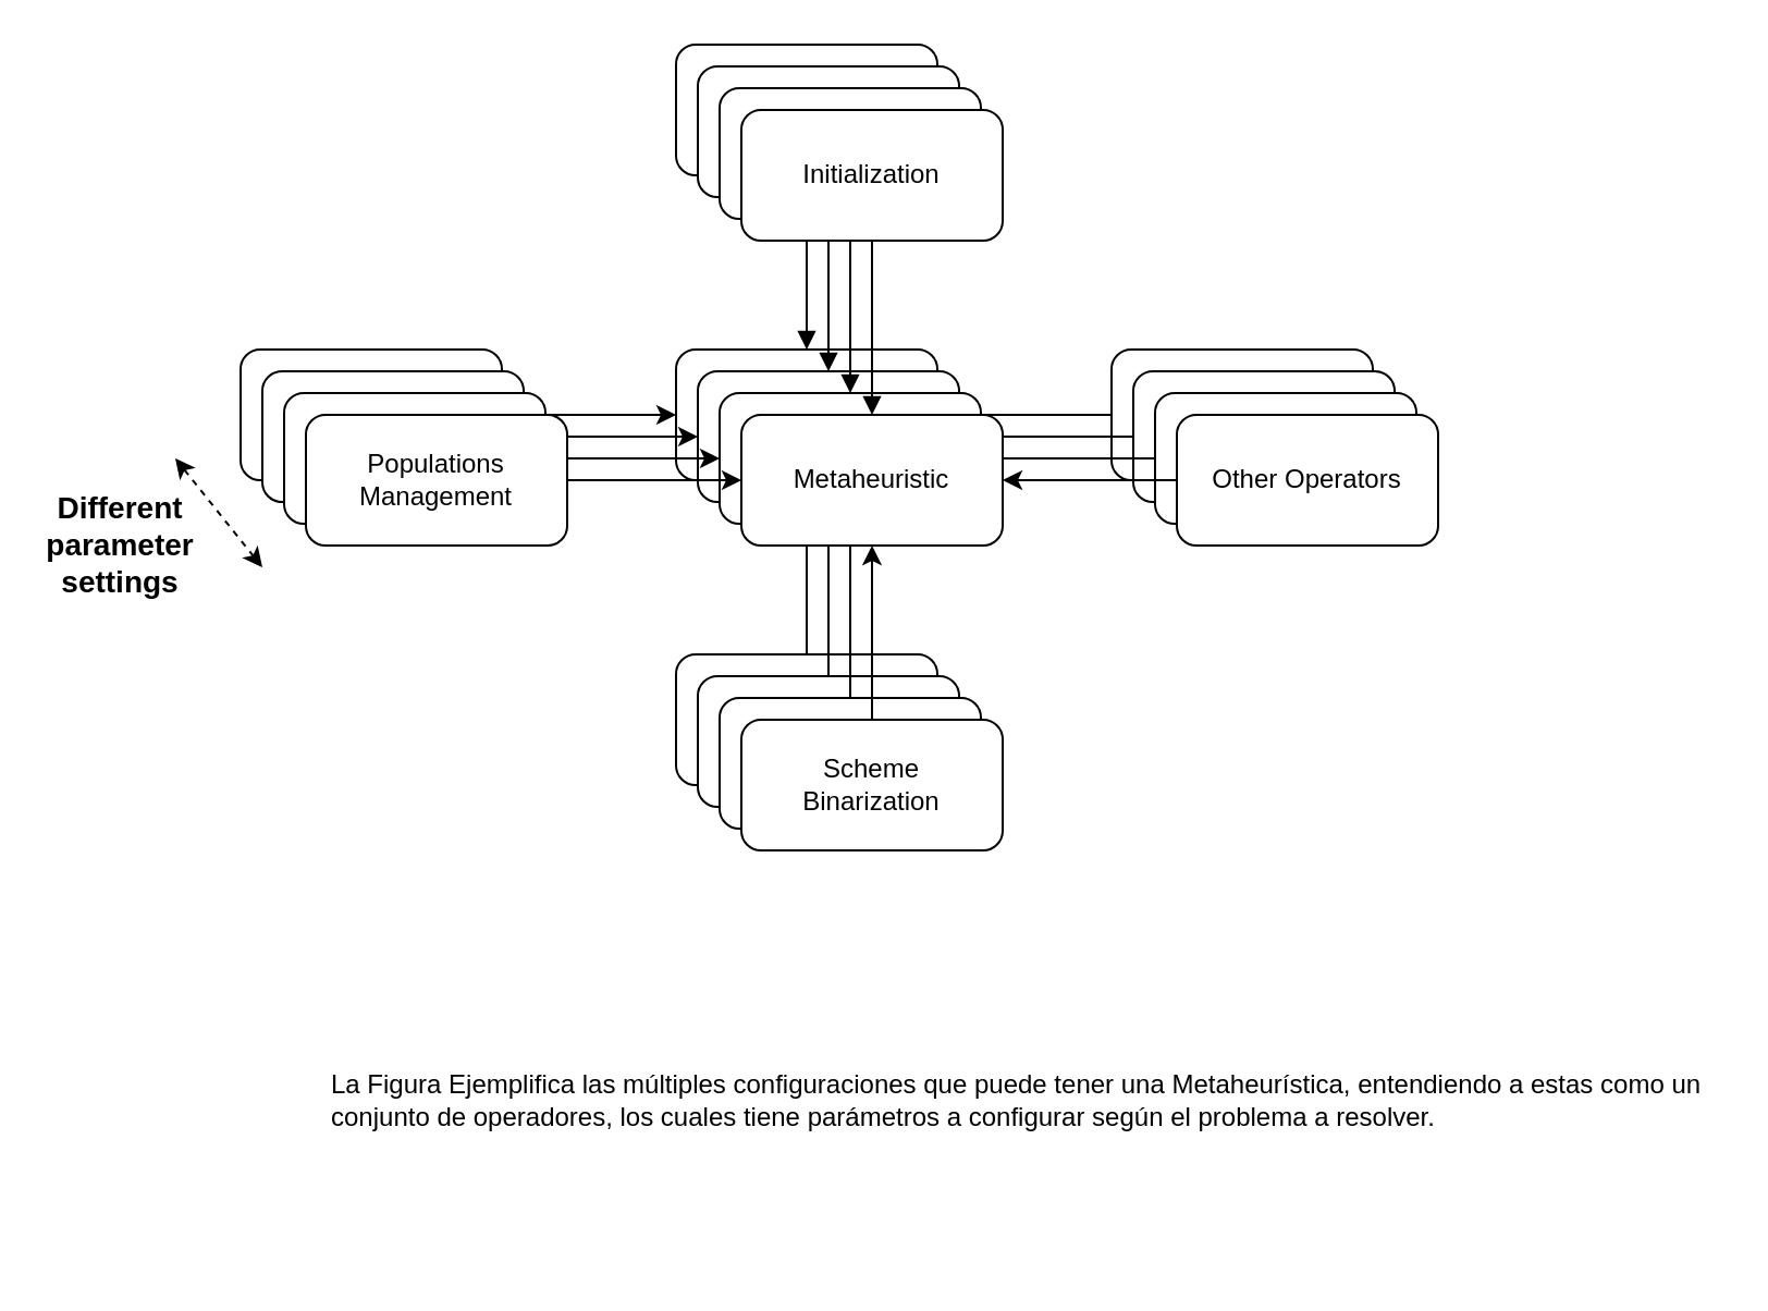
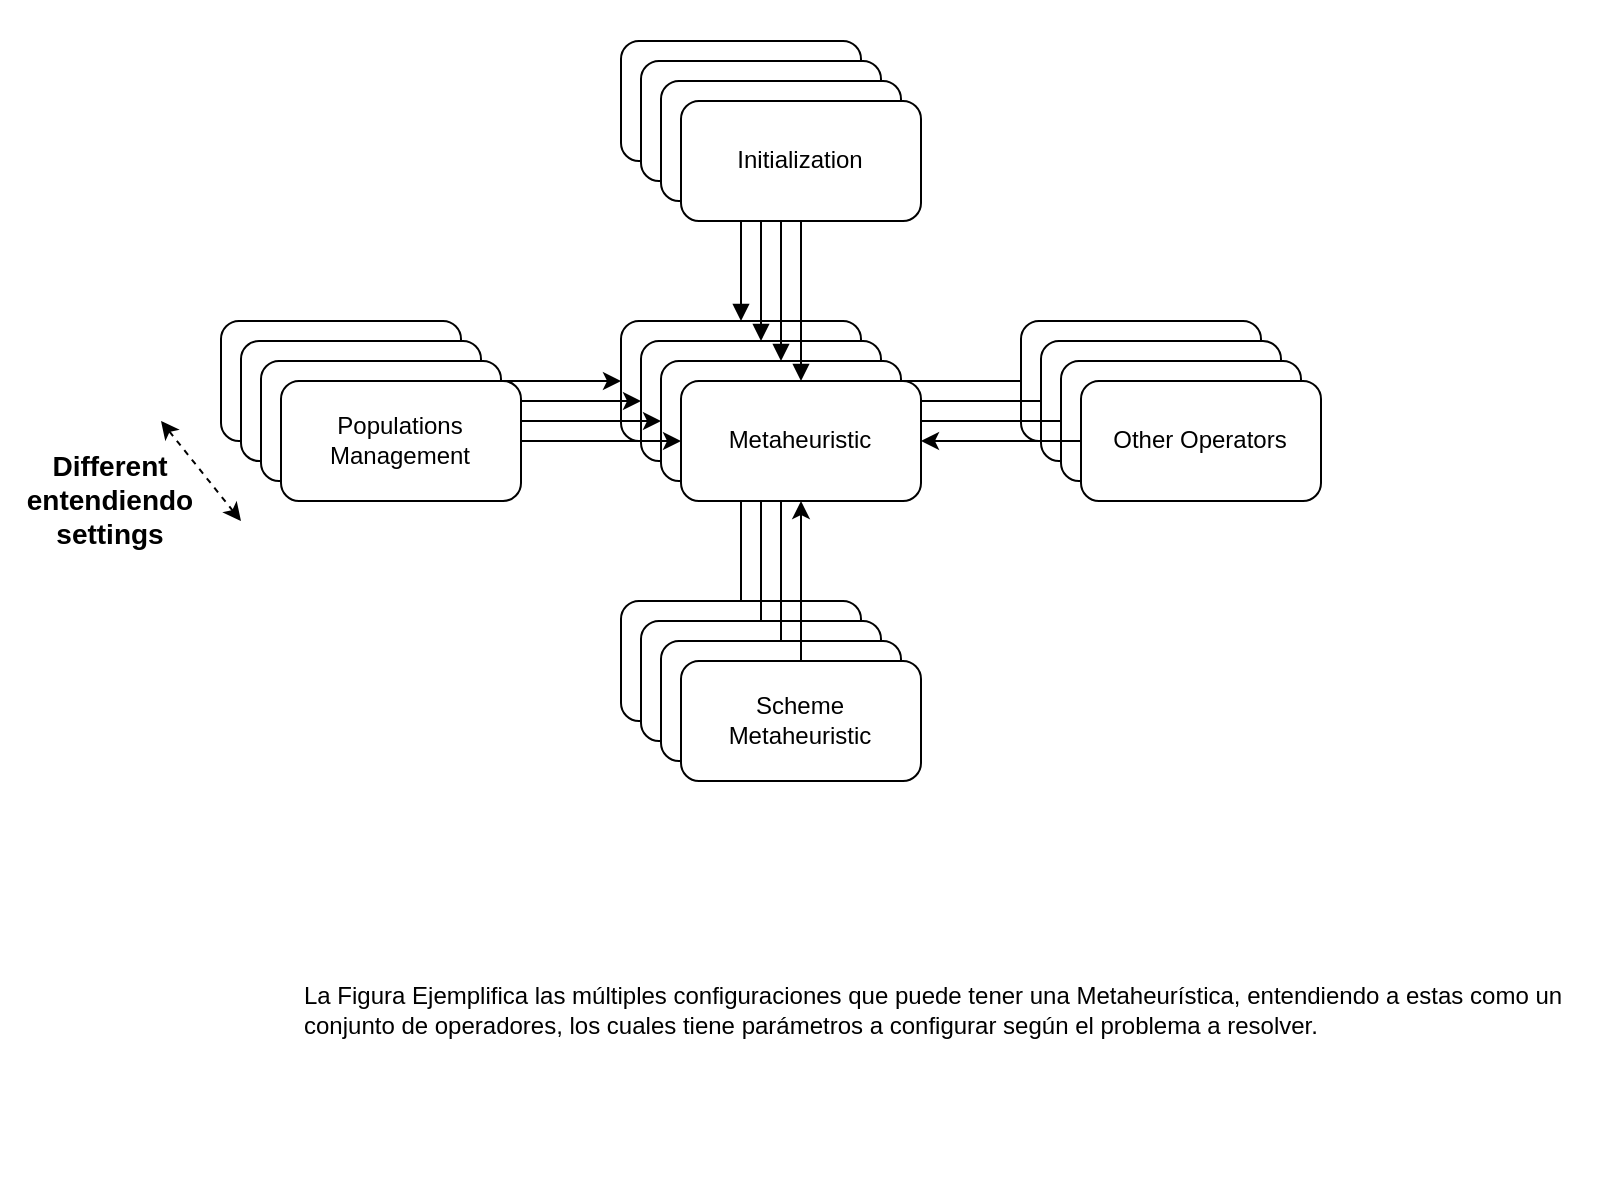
- <mxCell id="39" value="&lt;font style=&quot;font-size: 14px&quot;&gt;&lt;b&gt;Different parameter settings&lt;/b&gt;&lt;/font&gt;" style="text;html=1;strokeColor=none;fillColor=none;align=center;verticalAlign=middle;whiteSpace=wrap;rounded=0;" vertex="1" parent="1"><mxGeometry x="20" y="220" width="70" height="60" as="geometry" /></mxCell>
+ <mxCell id="39" value="&lt;font style=&quot;font-size: 14px&quot;&gt;&lt;b&gt;Different entendiendo settings&lt;/b&gt;&lt;/font&gt;" style="text;html=1;strokeColor=none;fillColor=none;align=center;verticalAlign=middle;whiteSpace=wrap;rounded=0;" vertex="1" parent="1"><mxGeometry x="20" y="220" width="70" height="60" as="geometry" /></mxCell>
- <mxCell id="37" value="Scheme &lt;br&gt;Binarization" style="whiteSpace=wrap;html=1;rounded=1;" vertex="1" parent="1"><mxGeometry x="340" y="330" width="120" height="60" as="geometry" /></mxCell>
+ <mxCell id="37" value="Scheme &lt;br&gt;Metaheuristic" style="whiteSpace=wrap;html=1;rounded=1;" vertex="1" parent="1"><mxGeometry x="340" y="330" width="120" height="60" as="geometry" /></mxCell>
